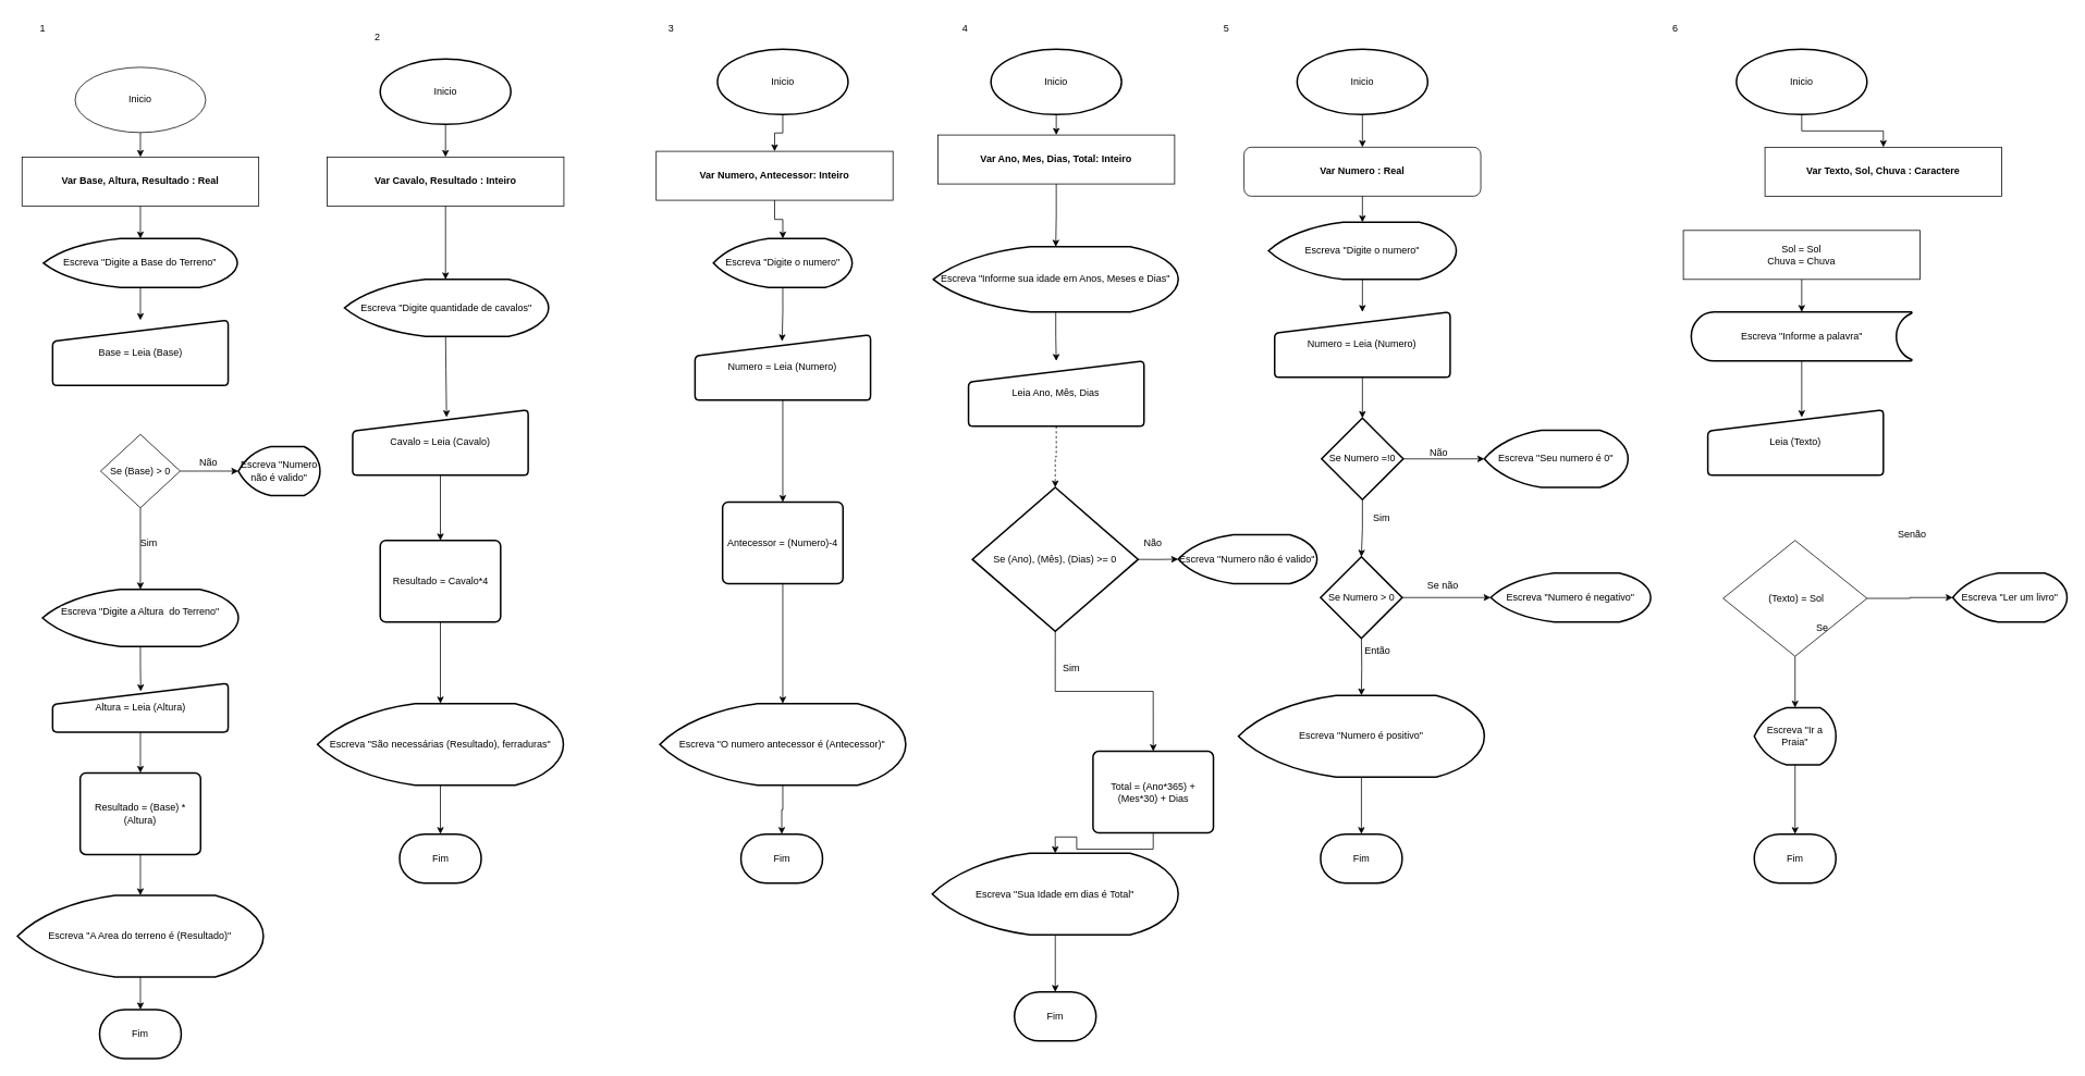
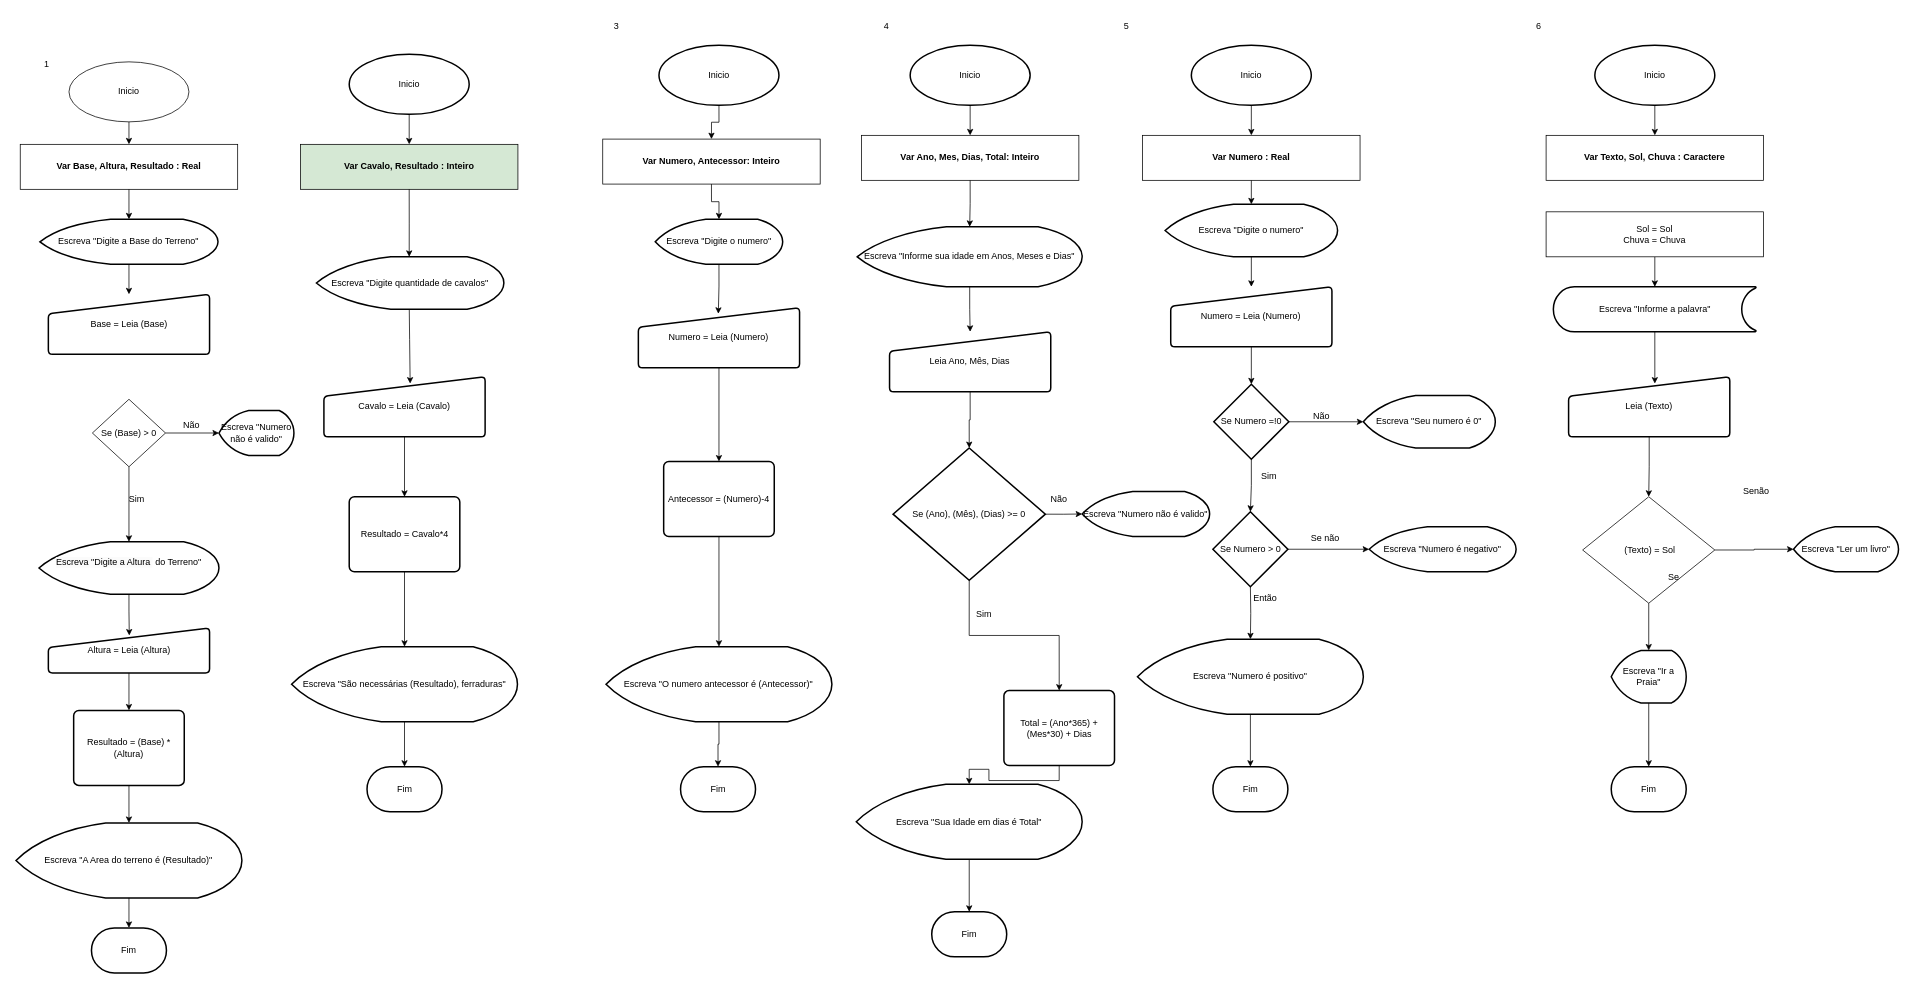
- <mxCell id="14" value="1" style="text;html=1;align=center;verticalAlign=middle;resizable=0;points=[];autosize=1;strokeColor=none;fillColor=none;" parent="1" vertex="1"><mxGeometry x="36" y="20" width="30" height="30" as="geometry" /></mxCell>
+ <mxCell id="14" value="1" style="text;html=1;align=center;verticalAlign=middle;resizable=0;points=[];autosize=1;strokeColor=none;fillColor=none;" parent="1" vertex="1"><mxGeometry x="46" y="70" width="30" height="30" as="geometry" /></mxCell>
- <mxCell id="27" value="2" style="text;html=1;align=center;verticalAlign=middle;resizable=0;points=[];autosize=1;strokeColor=none;fillColor=none;" parent="1" vertex="1"><mxGeometry x="446" y="30" width="30" height="30" as="geometry" /></mxCell>
- <mxCell id="42" value="Var Ano, Mes, Dias, Total: Inteiro" style="rounded=0;whiteSpace=wrap;html=1;fontStyle=1" parent="1" vertex="1"><mxGeometry x="1147.87" y="165" width="290" height="60" as="geometry" /></mxCell>
+ <mxCell id="42" value="Var Ano, Mes, Dias, Total: Inteiro" style="rounded=0;whiteSpace=wrap;html=1;fontStyle=1" parent="1" vertex="1"><mxGeometry x="1147.87" y="180" width="290" height="60" as="geometry" /></mxCell>
- <mxCell id="52" value="Var Numero : Real" style="whiteSpace=wrap;html=1;fontStyle=1;rounded=1;" parent="1" vertex="1"><mxGeometry x="1522.87" y="180" width="290" height="60" as="geometry" /></mxCell>
+ <mxCell id="52" value="Var Numero : Real" style="rounded=0;whiteSpace=wrap;html=1;fontStyle=1" parent="1" vertex="1"><mxGeometry x="1522.87" y="180" width="290" height="60" as="geometry" /></mxCell>
- <mxCell id="73" value="Var Texto, Sol, Chuva : Caractere" style="rounded=0;whiteSpace=wrap;html=1;fontStyle=1" parent="1" vertex="1"><mxGeometry x="2161" y="180" width="290" height="60" as="geometry" /></mxCell>
+ <mxCell id="73" value="Var Texto, Sol, Chuva : Caractere" style="rounded=0;whiteSpace=wrap;html=1;fontStyle=1" parent="1" vertex="1"><mxGeometry x="2061" y="180" width="290" height="60" as="geometry" /></mxCell>
- <mxCell id="17" value="Var Cavalo, Resultado : Inteiro" style="rounded=0;whiteSpace=wrap;html=1;fontStyle=1" parent="1" vertex="1"><mxGeometry x="399.75" y="192" width="290" height="60" as="geometry" /></mxCell>
+ <mxCell id="17" value="Var Cavalo, Resultado : Inteiro" style="rounded=0;whiteSpace=wrap;html=1;fontStyle=1;fillColor=#d5e8d4;" parent="1" vertex="1"><mxGeometry x="399.75" y="192" width="290" height="60" as="geometry" /></mxCell>
- <mxCell id="108" style="edgeStyle=orthogonalEdgeStyle;rounded=0;orthogonalLoop=1;jettySize=auto;html=1;exitX=0.5;exitY=1;exitDx=0;exitDy=0;entryX=0.5;entryY=0;entryDx=0;entryDy=0;entryPerimeter=0;dashed=1;" edge="1" parent="1" source="43" target="107"><mxGeometry relative="1" as="geometry" /></mxCell>
+ <mxCell id="108" style="edgeStyle=orthogonalEdgeStyle;rounded=0;orthogonalLoop=1;jettySize=auto;html=1;exitX=0.5;exitY=1;exitDx=0;exitDy=0;entryX=0.5;entryY=0;entryDx=0;entryDy=0;entryPerimeter=0;" edge="1" parent="1" source="43" target="107"><mxGeometry relative="1" as="geometry" /></mxCell>
+ <mxCell id="76" style="edgeStyle=orthogonalEdgeStyle;rounded=0;orthogonalLoop=1;jettySize=auto;html=1;exitX=0.5;exitY=1;exitDx=0;exitDy=0;entryX=0.5;entryY=0;entryDx=0;entryDy=0;" parent="1" source="77" target="81" edge="1"><mxGeometry relative="1" as="geometry" /></mxCell>
